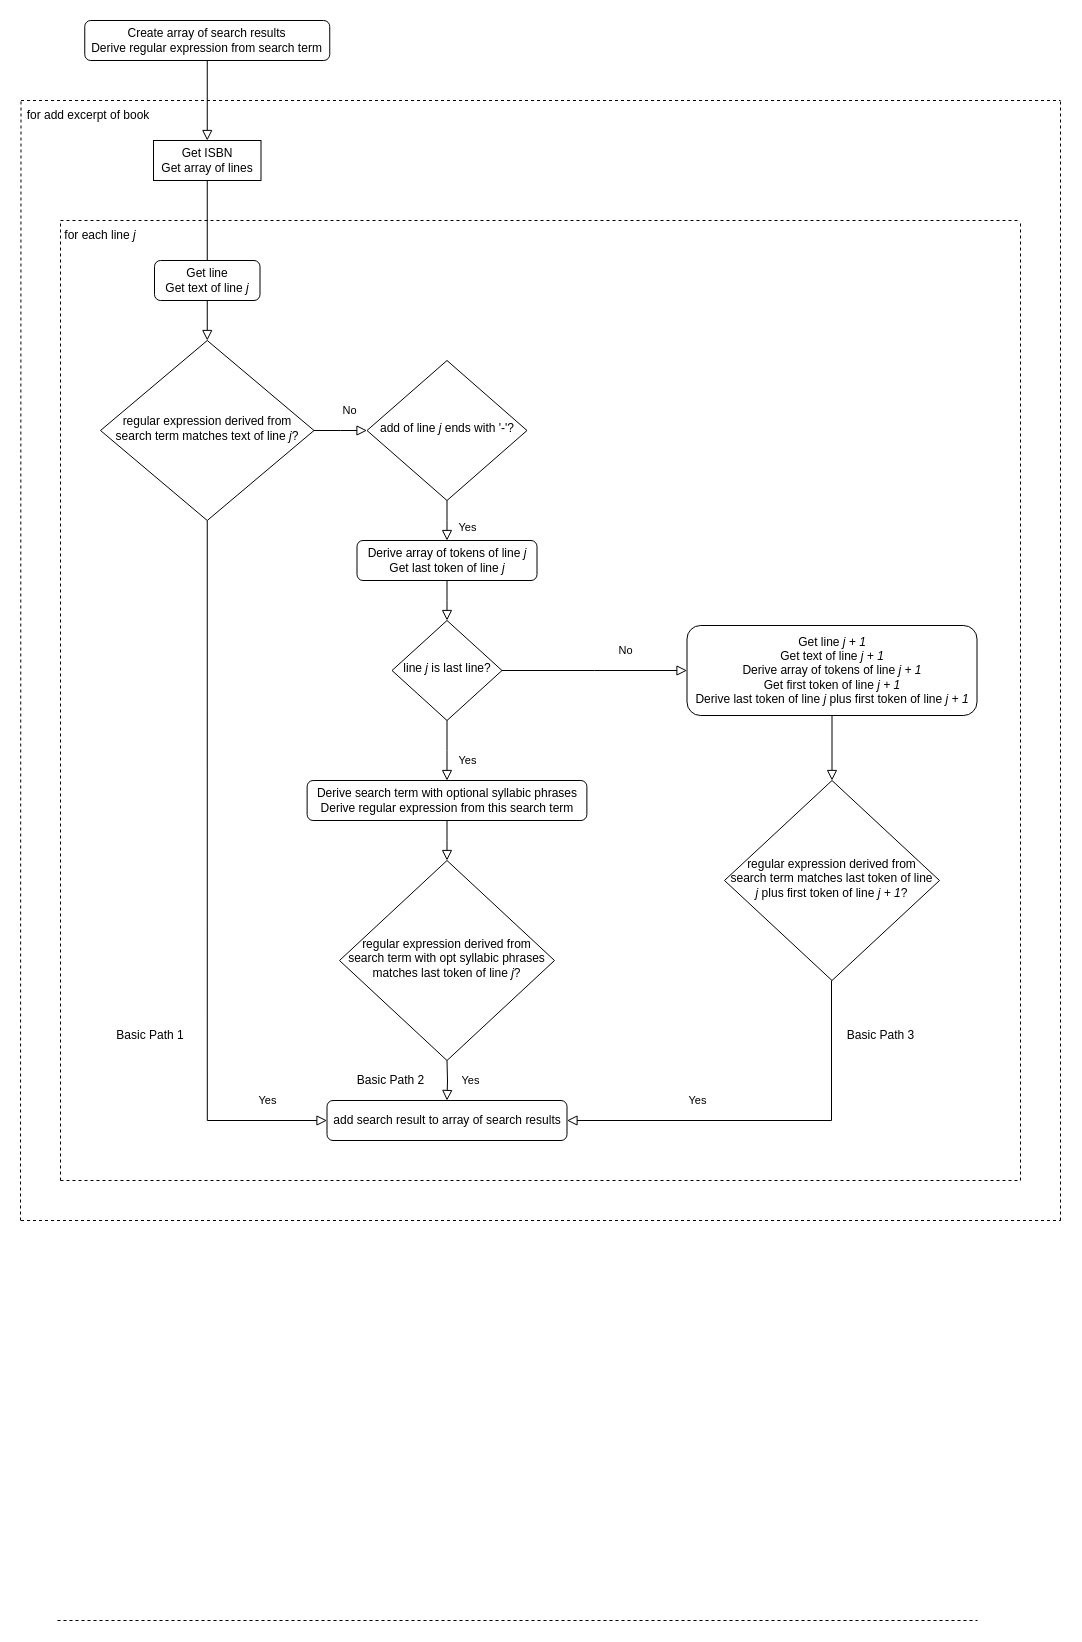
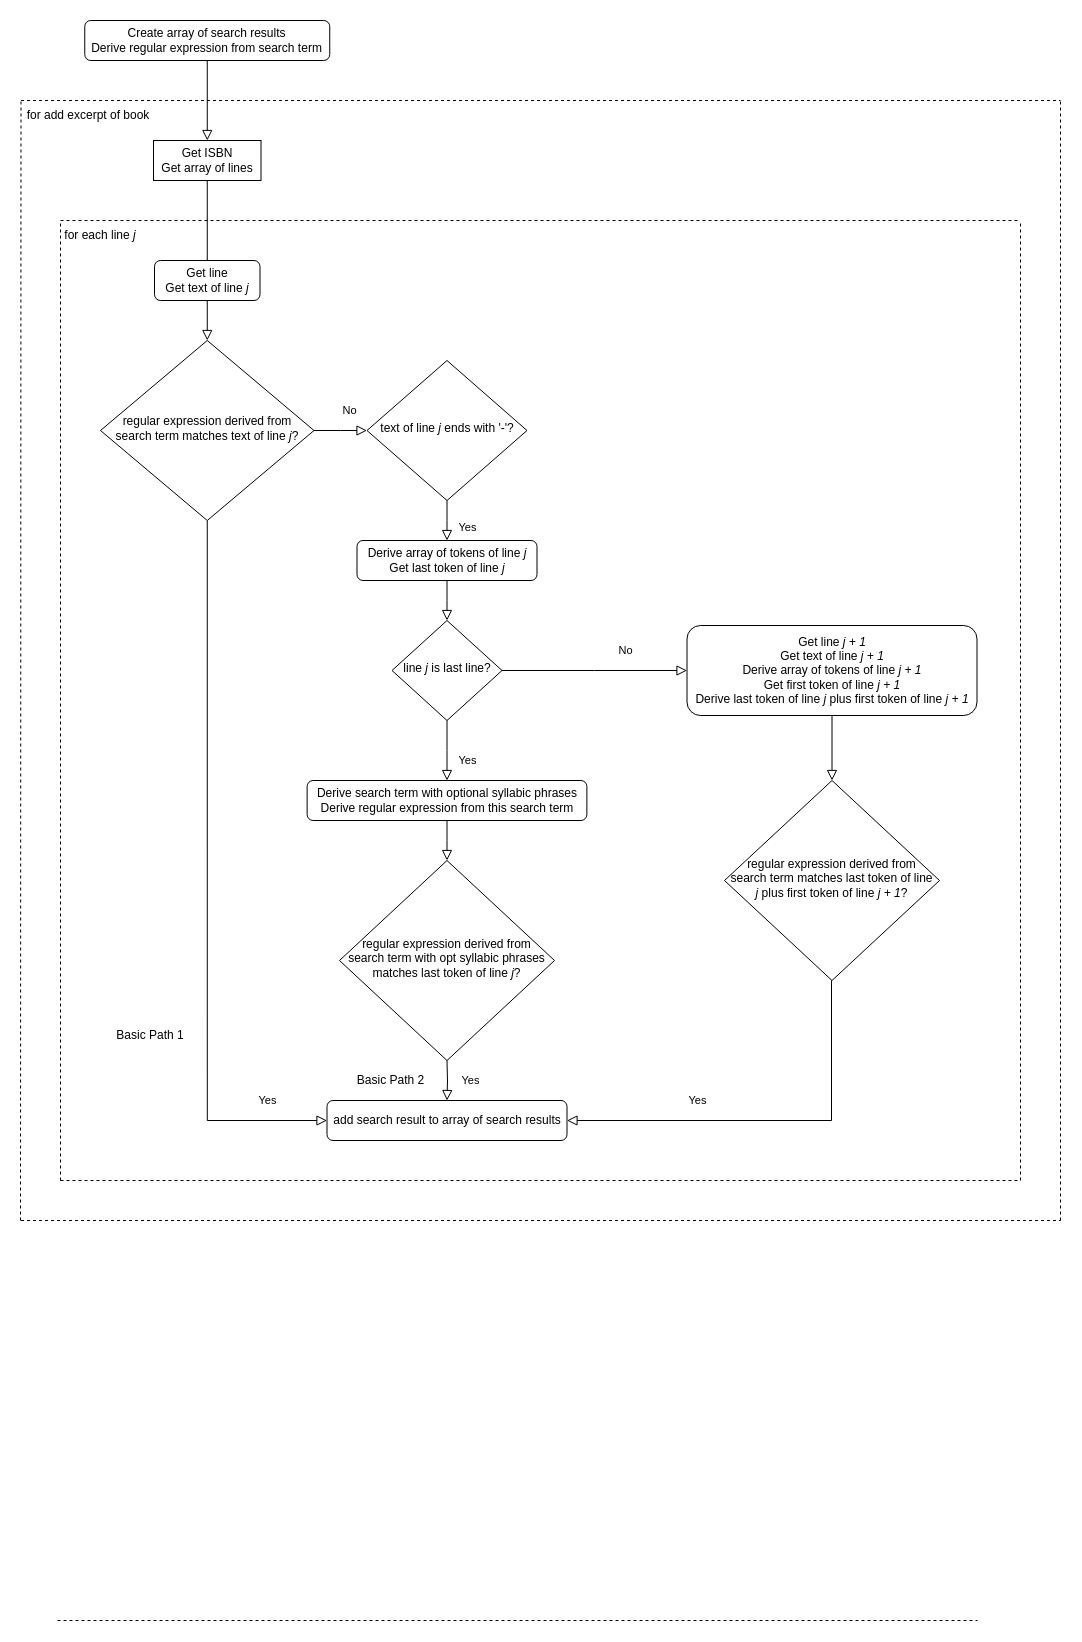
- <mxCell id="13" value="add of line &lt;i&gt;j&lt;/i&gt;&amp;nbsp;ends with '-'?" style="rhombus;whiteSpace=wrap;html=1;shadow=0;fontFamily=Helvetica;fontSize=12;align=center;strokeWidth=1;spacing=6;spacingTop=-4;" parent="1" vertex="1"><mxGeometry x="366.5" y="360" width="160" height="140" as="geometry" /></mxCell>
+ <mxCell id="13" value="text of line &lt;i&gt;j&lt;/i&gt;&amp;nbsp;ends with '-'?" style="rhombus;whiteSpace=wrap;html=1;shadow=0;fontFamily=Helvetica;fontSize=12;align=center;strokeWidth=1;spacing=6;spacingTop=-4;" parent="1" vertex="1"><mxGeometry x="366.5" y="360" width="160" height="140" as="geometry" /></mxCell>
- <mxCell id="40" value="Basic Path 3" style="text;html=1;strokeColor=none;fillColor=none;align=center;verticalAlign=middle;whiteSpace=wrap;rounded=0;" parent="1" vertex="1"><mxGeometry x="840" y="1020" width="80.5" height="30" as="geometry" /></mxCell>
